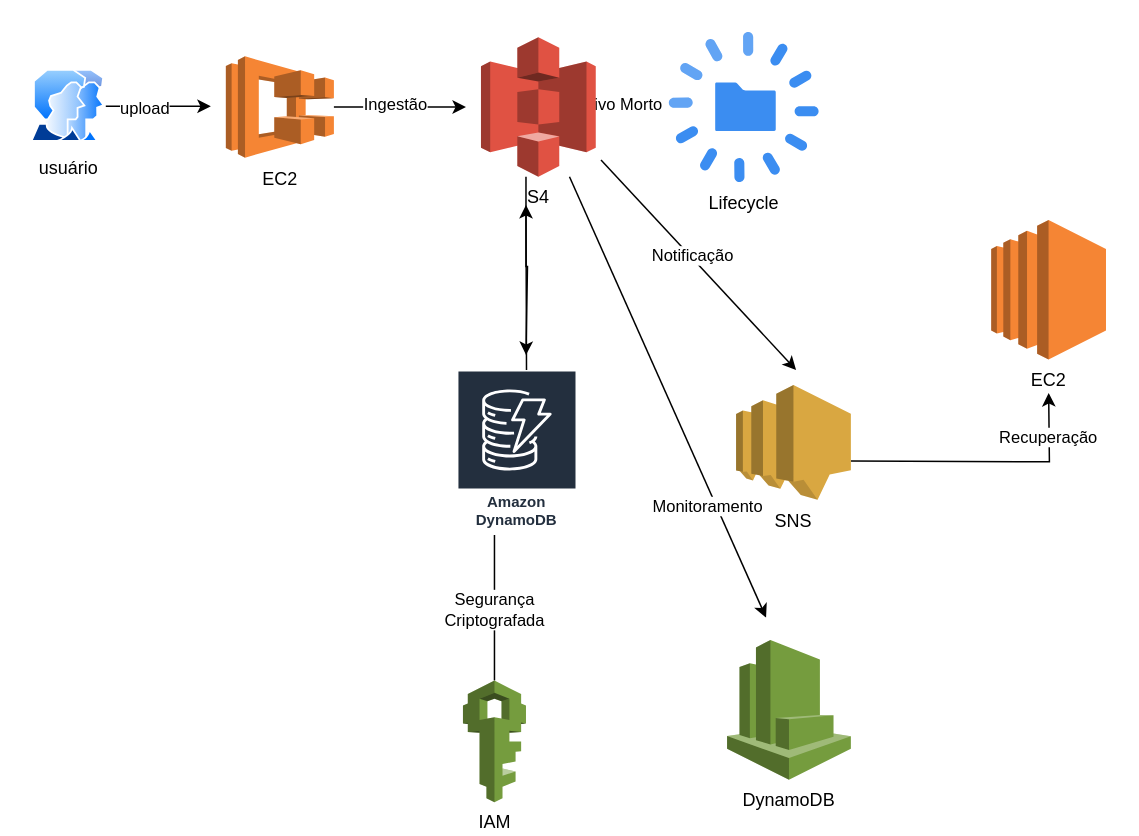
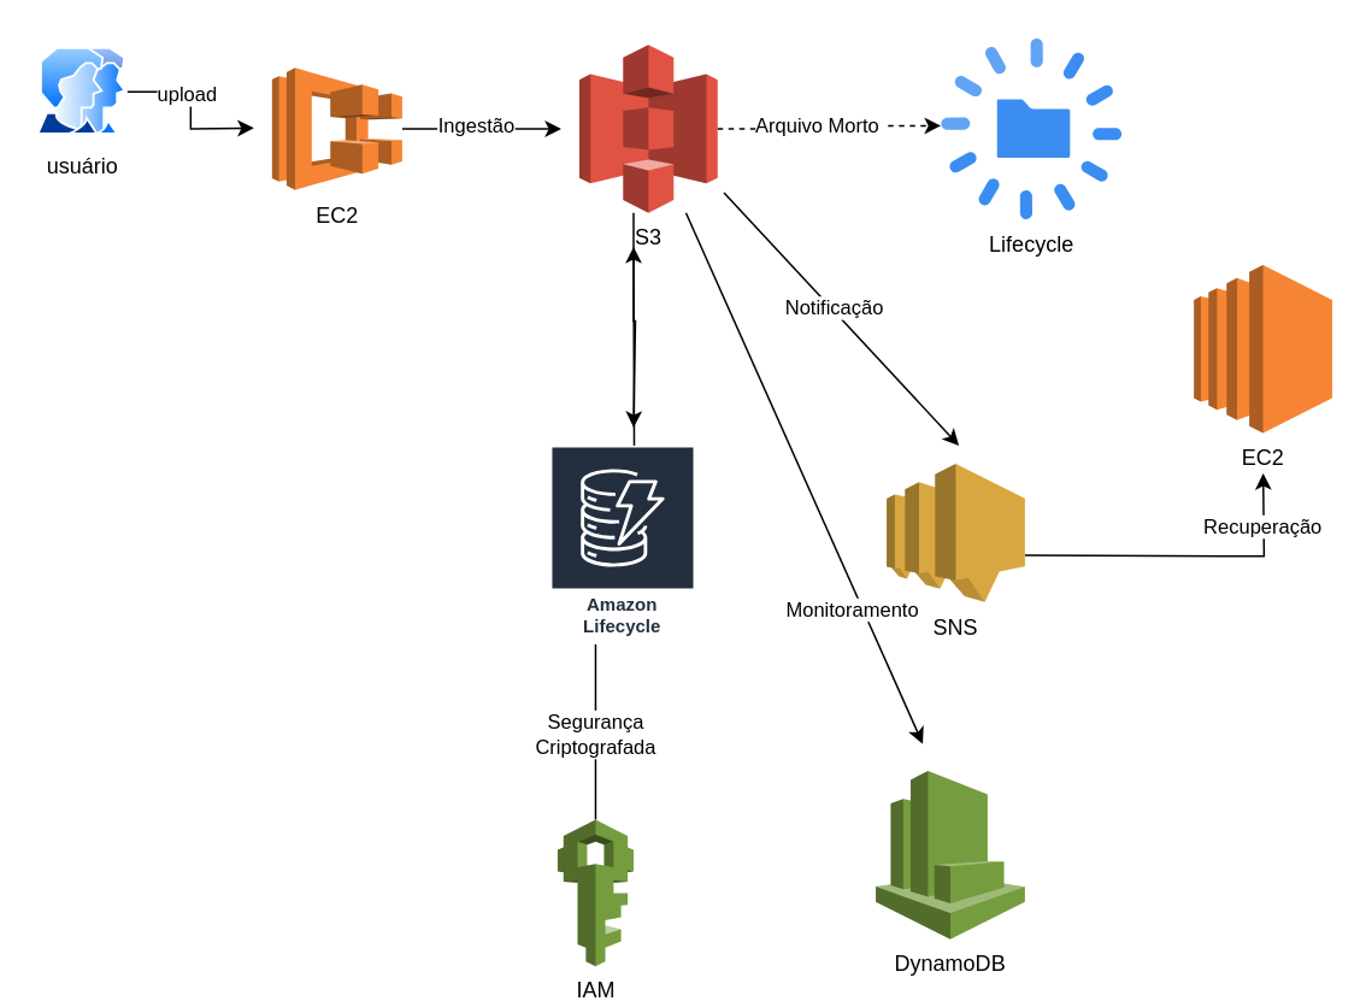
- <mxCell id="4" value="usuário" style="image;aspect=fixed;perimeter=ellipsePerimeter;html=1;align=center;shadow=0;dashed=0;spacingTop=3;image=img/lib/active_directory/user_accounts.svg;" vertex="1" parent="1"><mxGeometry x="20" y="46" width="50" height="48.5" as="geometry" /></mxCell>
+ <mxCell id="4" value="usuário" style="image;aspect=fixed;perimeter=ellipsePerimeter;html=1;align=center;shadow=0;dashed=0;spacingTop=3;image=img/lib/active_directory/user_accounts.svg;" vertex="1" parent="1"><mxGeometry x="20" y="26" width="50" height="48.5" as="geometry" /></mxCell>
- <mxCell id="12" value="Lifecycle" style="sketch=0;html=1;aspect=fixed;strokeColor=none;shadow=0;fillColor=#3B8DF1;verticalAlign=top;labelPosition=center;verticalLabelPosition=bottom;shape=mxgraph.gcp2.lifecycle" vertex="1" parent="1"><mxGeometry x="445" y="20.75" width="100" height="100" as="geometry" /></mxCell>
+ <mxCell id="12" value="Lifecycle" style="sketch=0;html=1;aspect=fixed;strokeColor=none;shadow=0;fillColor=#3B8DF1;verticalAlign=top;labelPosition=center;verticalLabelPosition=bottom;shape=mxgraph.gcp2.lifecycle" vertex="1" parent="1"><mxGeometry x="520" y="20.75" width="100" height="100" as="geometry" /></mxCell>
- <mxCell id="11" value="S4" style="outlineConnect=0;dashed=0;verticalLabelPosition=bottom;verticalAlign=top;align=center;html=1;shape=mxgraph.aws3.s3;fillColor=#E05243;gradientColor=none;" vertex="1" parent="1"><mxGeometry x="320" y="24.25" width="76.5" height="93" as="geometry" /></mxCell>
+ <mxCell id="11" value="S3" style="outlineConnect=0;dashed=0;verticalLabelPosition=bottom;verticalAlign=top;align=center;html=1;shape=mxgraph.aws3.s3;fillColor=#E05243;gradientColor=none;" vertex="1" parent="1"><mxGeometry x="320" y="24.25" width="76.5" height="93" as="geometry" /></mxCell>
- <mxCell id="18" value="Amazon DynamoDB" style="sketch=0;outlineConnect=0;fontColor=#232F3E;gradientColor=none;strokeColor=#ffffff;fillColor=#232F3E;dashed=0;verticalLabelPosition=middle;verticalAlign=bottom;align=center;html=1;whiteSpace=wrap;fontSize=10;fontStyle=1;spacing=3;shape=mxgraph.aws4.productIcon;prIcon=mxgraph.aws4.dynamodb;" vertex="1" parent="1"><mxGeometry x="304" y="246" width="80" height="110" as="geometry" /></mxCell>
+ <mxCell id="18" value="Amazon Lifecycle" style="sketch=0;outlineConnect=0;fontColor=#232F3E;gradientColor=none;strokeColor=#ffffff;fillColor=#232F3E;dashed=0;verticalLabelPosition=middle;verticalAlign=bottom;align=center;html=1;whiteSpace=wrap;fontSize=10;fontStyle=1;spacing=3;shape=mxgraph.aws4.productIcon;prIcon=mxgraph.aws4.dynamodb;" vertex="1" parent="1"><mxGeometry x="304" y="246" width="80" height="110" as="geometry" /></mxCell>
